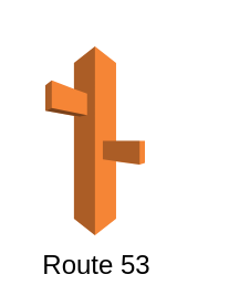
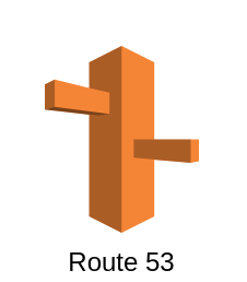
- <mxCell id="2" value="Route 53" style="outlineConnect=0;dashed=0;verticalLabelPosition=bottom;verticalAlign=top;align=center;html=1;shape=mxgraph.aws3.route_53;fillColor=#F58536;gradientColor=none;" vertex="1" parent="1"><mxGeometry x="20" y="20.5" width="45" height="85.5" as="geometry" /></mxCell>
+ <mxCell id="2" value="Route 53" style="outlineConnect=0;dashed=0;verticalLabelPosition=bottom;verticalAlign=top;align=center;html=1;shape=mxgraph.aws3.route_53;fillColor=#F58536;gradientColor=none;" vertex="1" parent="1"><mxGeometry x="20" y="20.5" width="70.5" height="85.5" as="geometry" /></mxCell>
